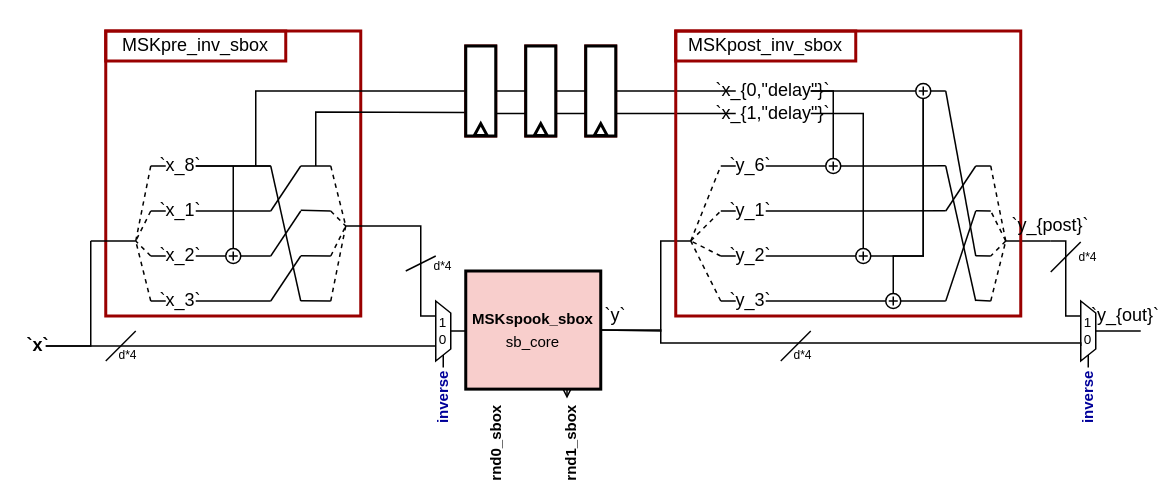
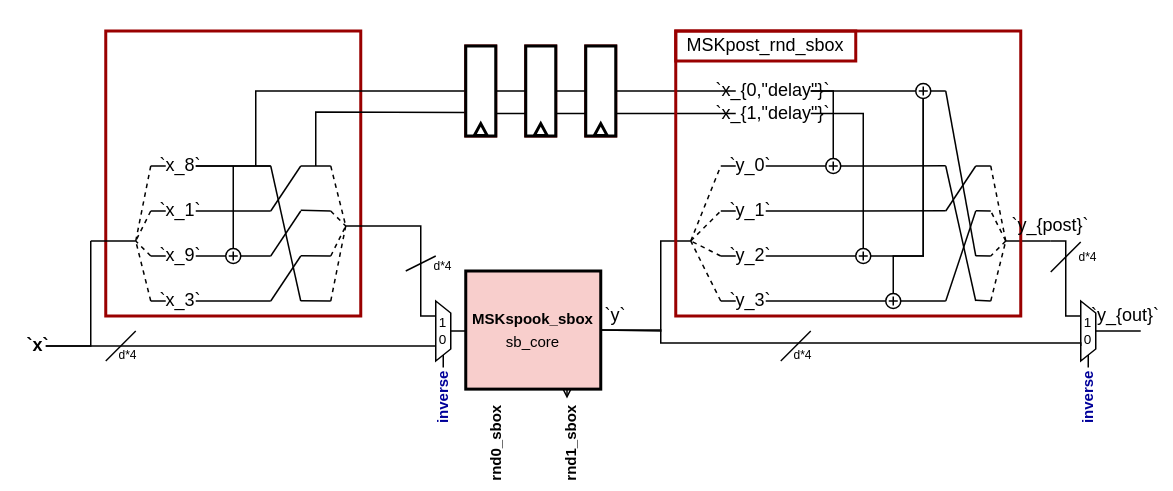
- <mxCell id="46" value="MSKpre_inv_sbox" style="text;html=1;strokeColor=#990000;fillColor=none;align=center;verticalAlign=middle;whiteSpace=wrap;rounded=0;strokeWidth=2;" parent="1" vertex="1"><mxGeometry x="70" y="20" width="120" height="20" as="geometry" /></mxCell>
- <mxCell id="112" value="MSKpost_inv_sbox" style="text;html=1;strokeColor=#990000;fillColor=none;align=center;verticalAlign=middle;whiteSpace=wrap;rounded=0;strokeWidth=2;" parent="1" vertex="1"><mxGeometry x="450" y="20" width="120" height="20" as="geometry" /></mxCell>
+ <mxCell id="112" value="MSKpost_rnd_sbox" style="text;html=1;strokeColor=#990000;fillColor=none;align=center;verticalAlign=middle;whiteSpace=wrap;rounded=0;strokeWidth=2;" parent="1" vertex="1"><mxGeometry x="450" y="20" width="120" height="20" as="geometry" /></mxCell>
- <mxCell id="66" value="`y_6`" style="text;html=1;strokeColor=none;fillColor=none;align=center;verticalAlign=middle;whiteSpace=wrap;rounded=0;" parent="1" vertex="1"><mxGeometry x="490" y="100" width="20" height="20" as="geometry" /></mxCell>
+ <mxCell id="66" value="`y_0`" style="text;html=1;strokeColor=none;fillColor=none;align=center;verticalAlign=middle;whiteSpace=wrap;rounded=0;" parent="1" vertex="1"><mxGeometry x="490" y="100" width="20" height="20" as="geometry" /></mxCell>
- <mxCell id="6" value="`x_2`" style="text;html=1;strokeColor=none;fillColor=none;align=center;verticalAlign=middle;whiteSpace=wrap;rounded=0;" parent="1" vertex="1"><mxGeometry x="110" y="160" width="20" height="20" as="geometry" /></mxCell>
+ <mxCell id="6" value="`x_9`" style="text;html=1;strokeColor=none;fillColor=none;align=center;verticalAlign=middle;whiteSpace=wrap;rounded=0;" parent="1" vertex="1"><mxGeometry x="110" y="160" width="20" height="20" as="geometry" /></mxCell>
